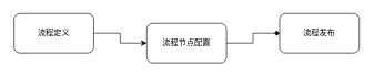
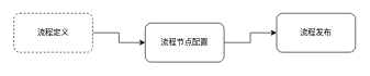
- <mxCell id="3" value="流程定义" style="rounded=1;whiteSpace=wrap;html=1;" parent="1" vertex="1"><mxGeometry x="20" y="20" width="120" height="60" as="geometry" /></mxCell>
+ <mxCell id="3" value="流程定义" style="rounded=1;whiteSpace=wrap;html=1;dashed=1;" parent="1" vertex="1"><mxGeometry x="20" y="20" width="120" height="60" as="geometry" /></mxCell>
- <mxCell id="4" value="" style="edgeStyle=orthogonalEdgeStyle;rounded=0;orthogonalLoop=1;jettySize=auto;html=1;endArrow=diamond;" parent="1" source="5" target="6" edge="1"><mxGeometry relative="1" as="geometry" /></mxCell>
+ <mxCell id="4" value="" style="edgeStyle=orthogonalEdgeStyle;rounded=0;orthogonalLoop=1;jettySize=auto;html=1;" parent="1" source="5" target="6" edge="1"><mxGeometry relative="1" as="geometry" /></mxCell>
